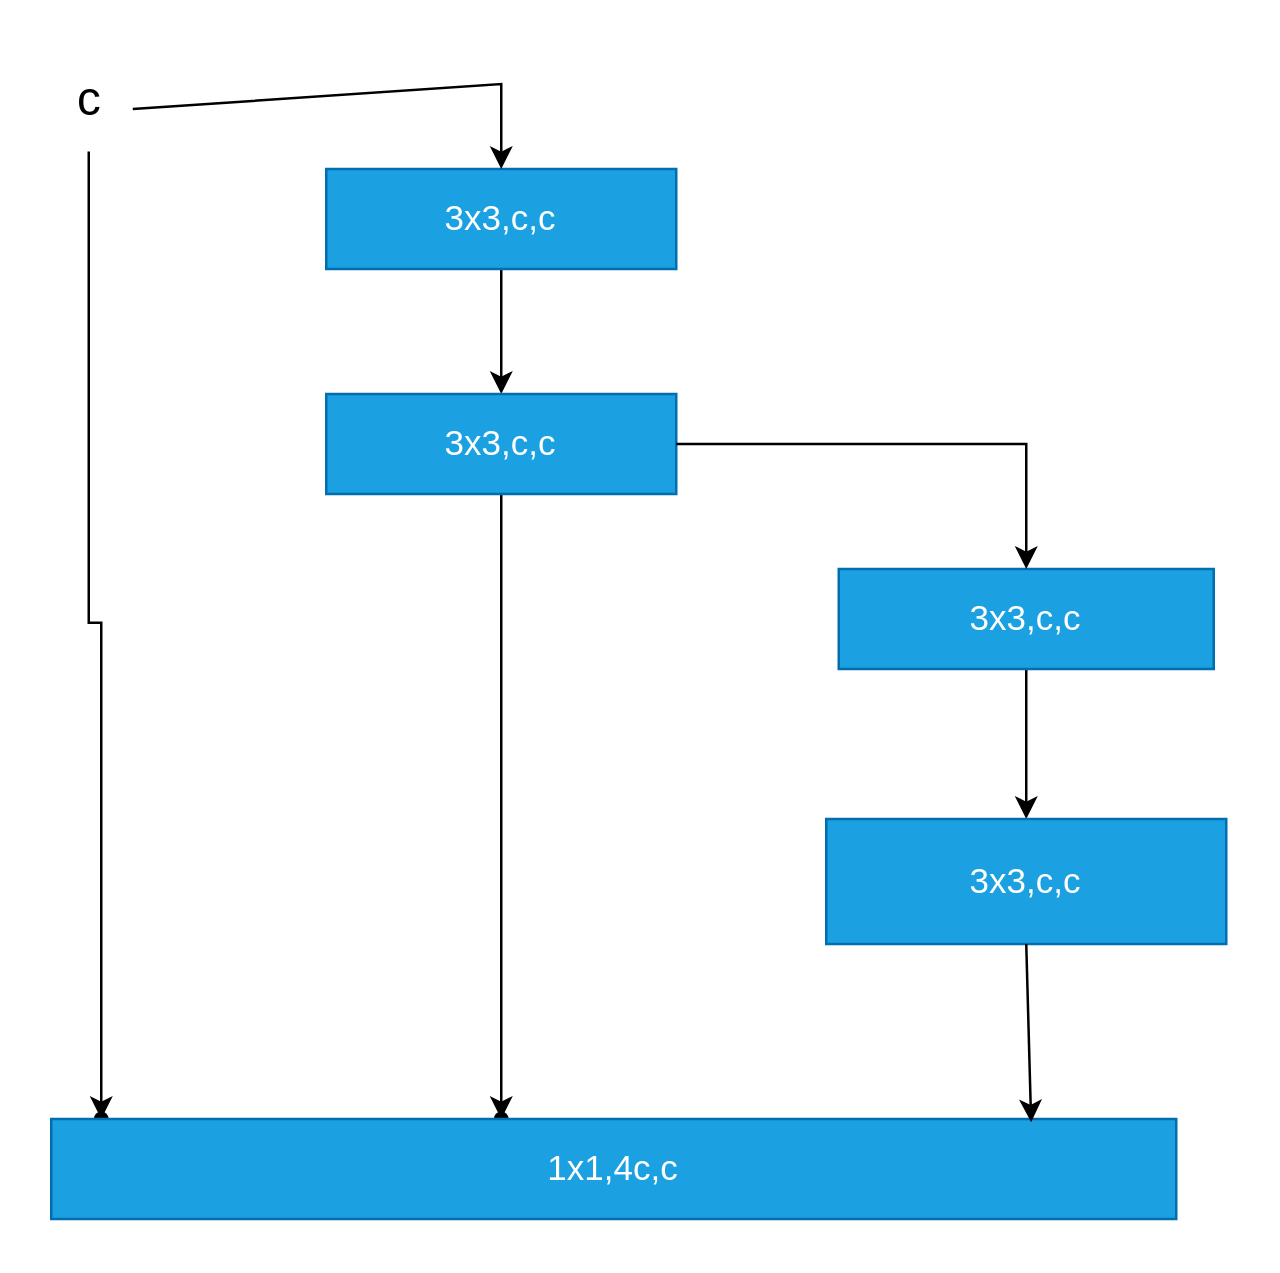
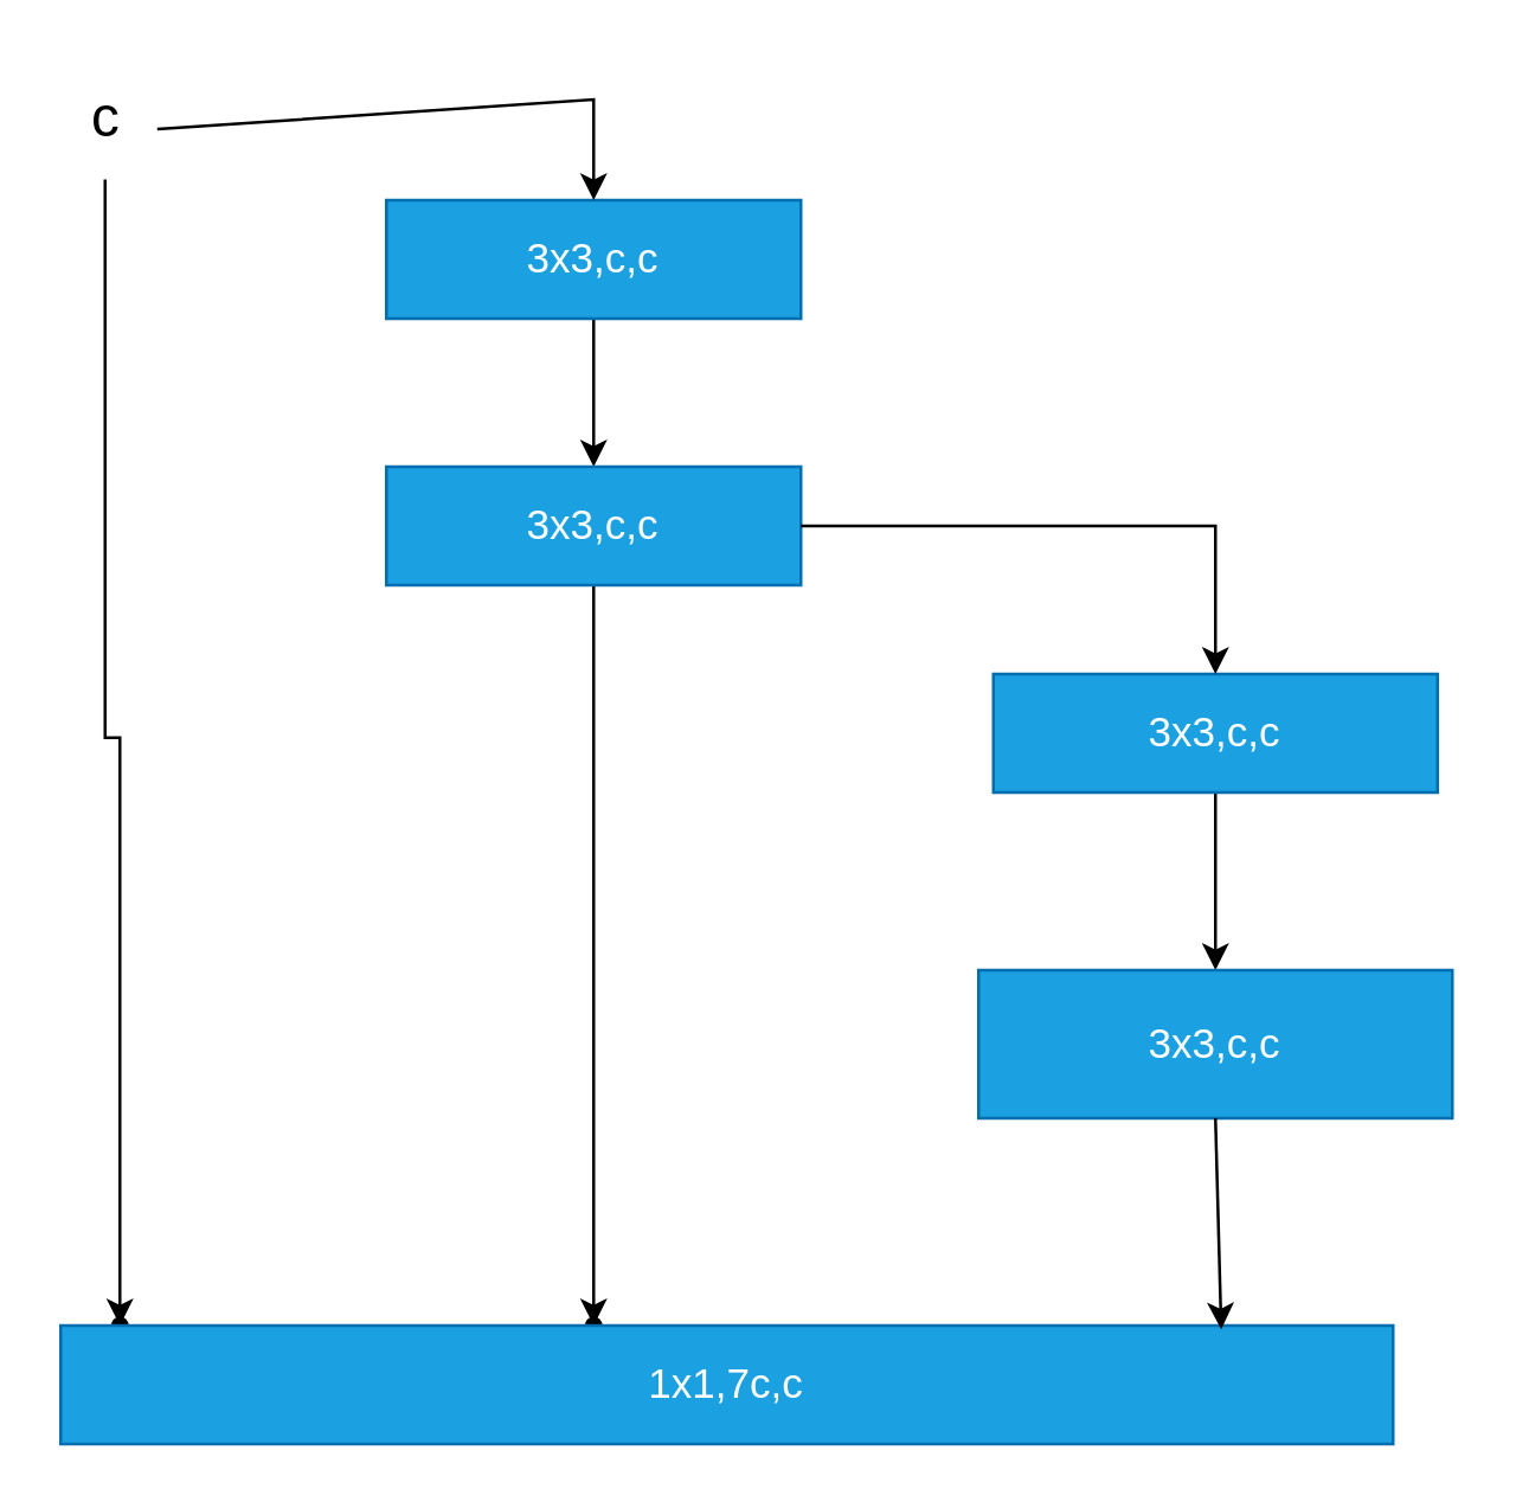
- <mxCell id="15" value="&lt;span style=&quot;font-size: 14px;&quot;&gt;1x1,4c,c&lt;/span&gt;" style="rounded=0;whiteSpace=wrap;html=1;fillColor=#1ba1e2;fontColor=#ffffff;strokeColor=#006EAF;" vertex="1" parent="1"><mxGeometry x="20" y="447" width="450" height="40" as="geometry" /></mxCell>
+ <mxCell id="15" value="&lt;span style=&quot;font-size: 14px;&quot;&gt;1x1,7c,c&lt;/span&gt;" style="rounded=0;whiteSpace=wrap;html=1;fillColor=#1ba1e2;fontColor=#ffffff;strokeColor=#006EAF;" vertex="1" parent="1"><mxGeometry x="20" y="447" width="450" height="40" as="geometry" /></mxCell>
